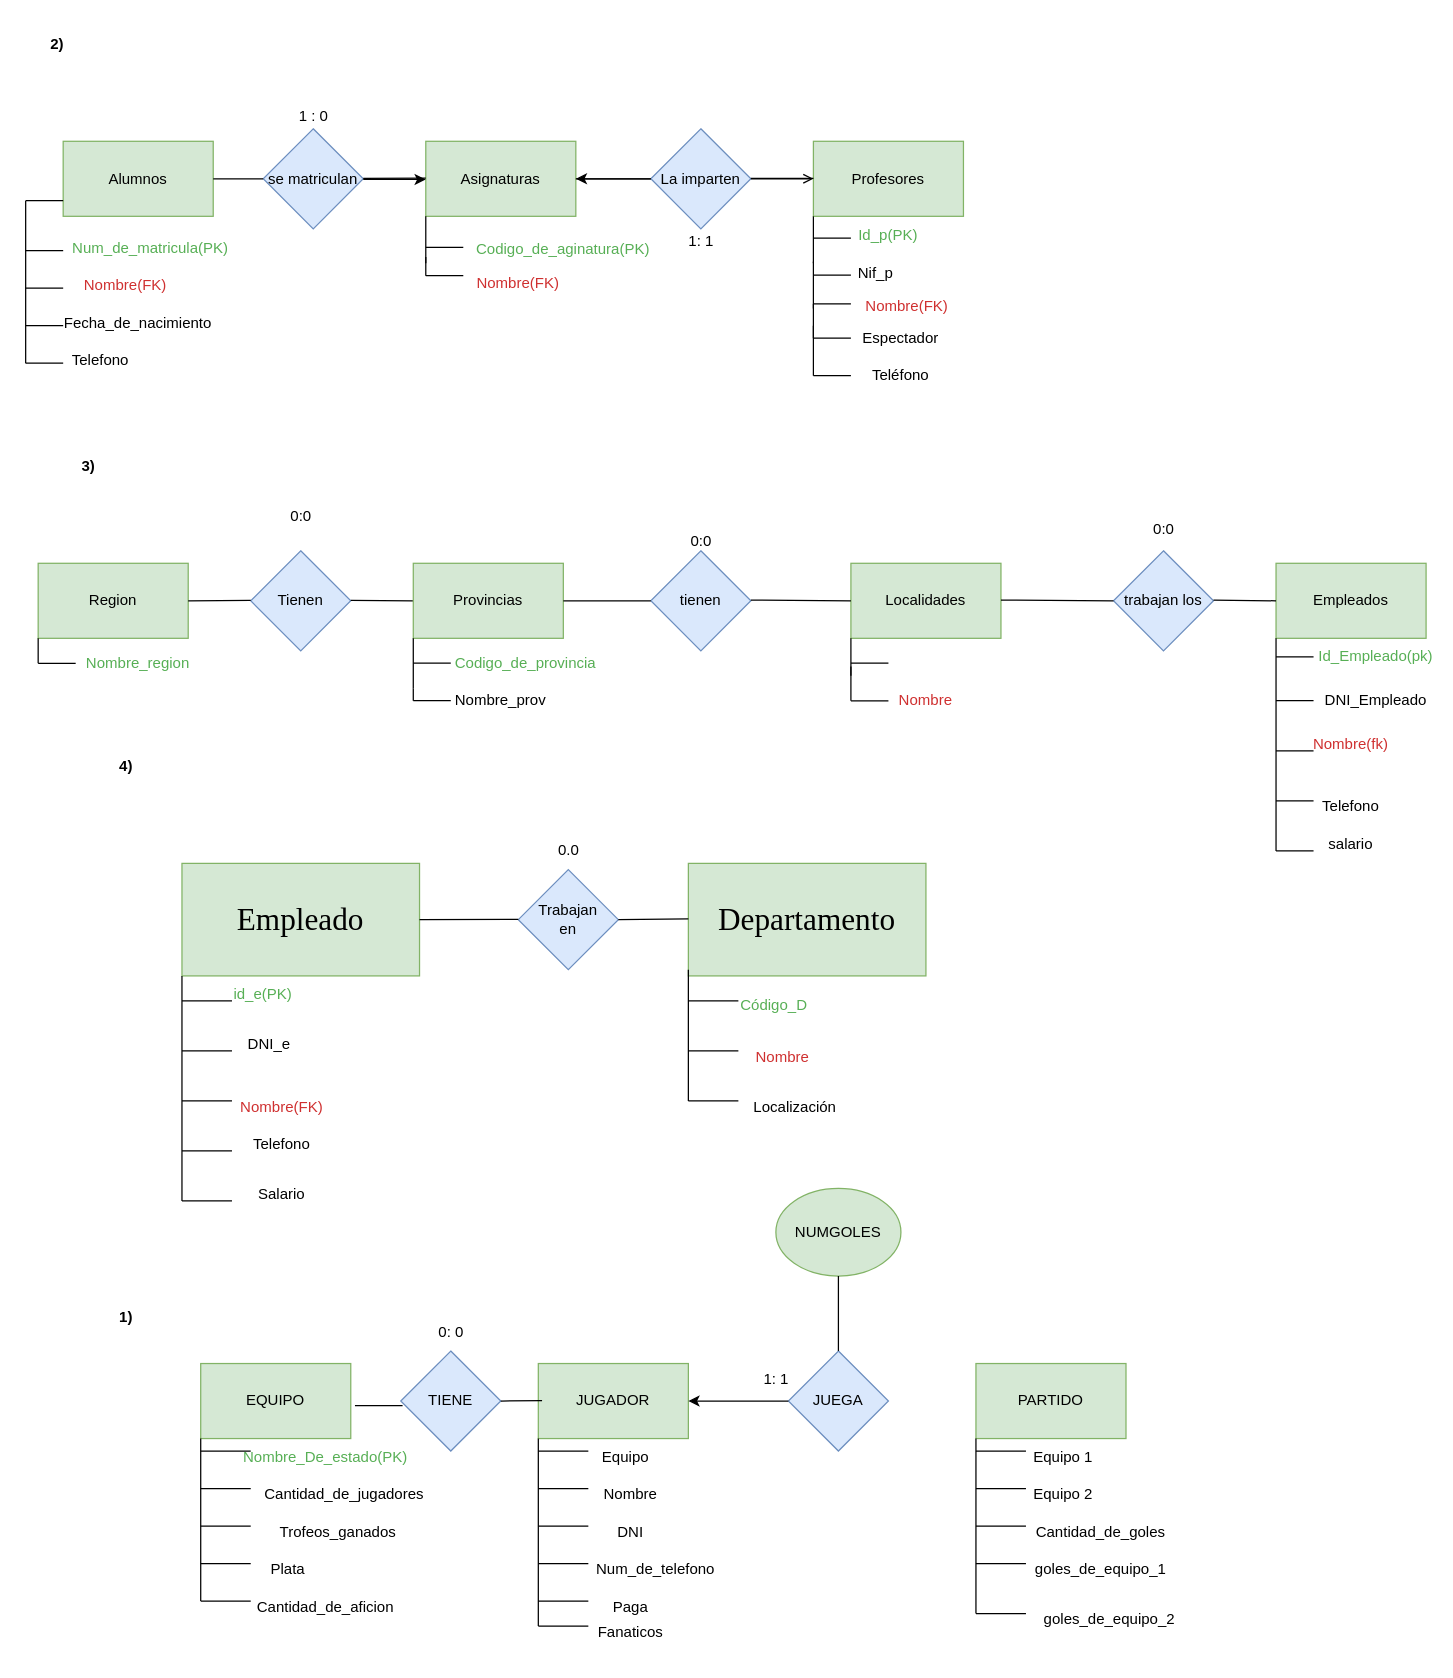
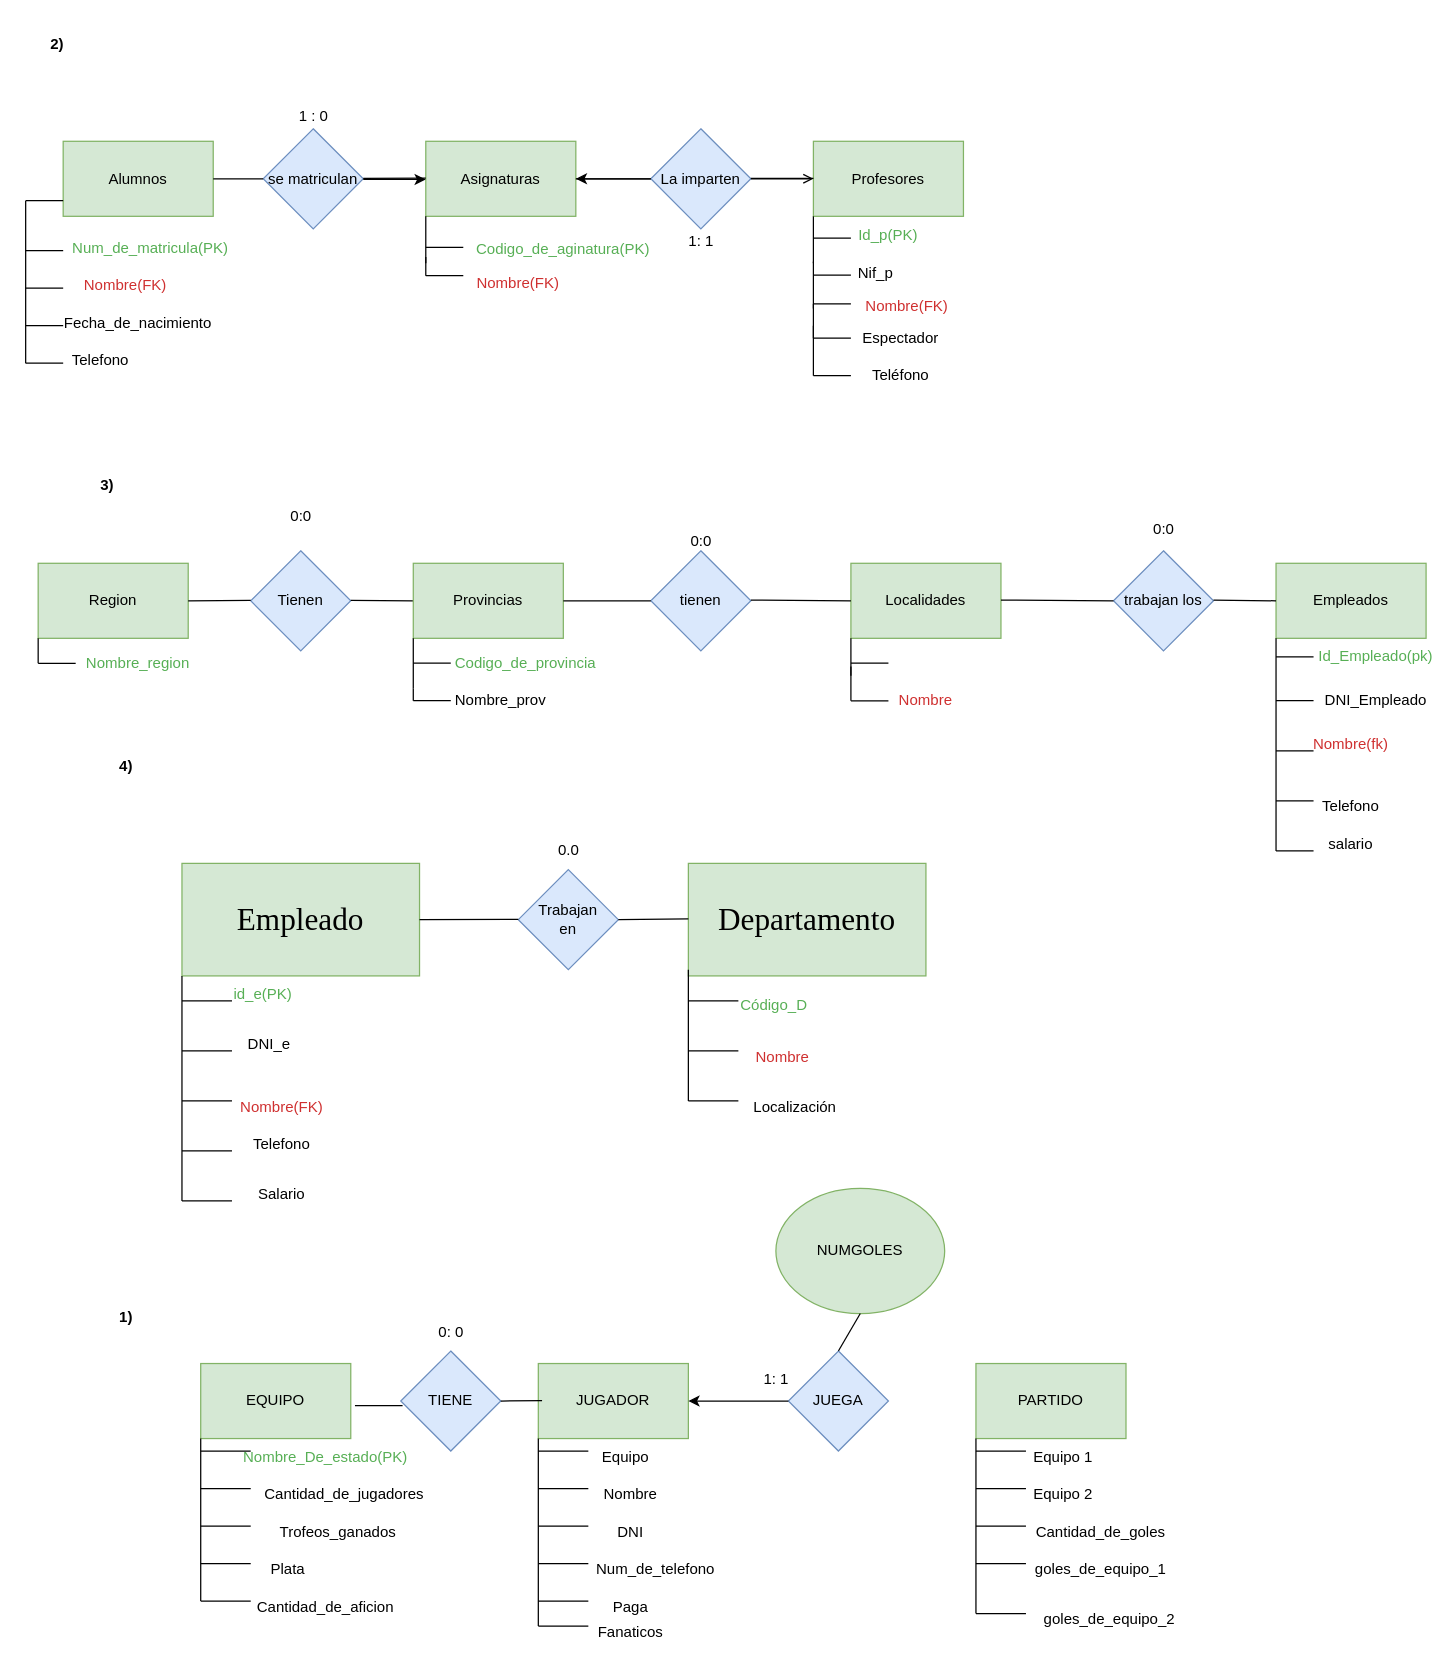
- <mxCell id="42" value="&lt;b&gt;3)&lt;/b&gt;" style="text;html=1;align=center;verticalAlign=middle;resizable=0;points=[];autosize=1;strokeColor=none;fillColor=none;" parent="1" vertex="1"><mxGeometry x="55" y="358" width="30" height="30" as="geometry" /></mxCell>
+ <mxCell id="42" value="&lt;b&gt;3)&lt;/b&gt;" style="text;html=1;align=center;verticalAlign=middle;resizable=0;points=[];autosize=1;strokeColor=none;fillColor=none;" parent="1" vertex="1"><mxGeometry x="70" y="373" width="30" height="30" as="geometry" /></mxCell>
- <mxCell id="114" value="NUMGOLES" style="ellipse;whiteSpace=wrap;html=1;fillColor=#d5e8d4;strokeColor=#82b366;" parent="1" vertex="1"><mxGeometry x="620" y="950" width="100" height="70" as="geometry" /></mxCell>
+ <mxCell id="114" value="NUMGOLES" style="ellipse;whiteSpace=wrap;html=1;fillColor=#d5e8d4;strokeColor=#82b366;" parent="1" vertex="1"><mxGeometry x="620" y="950" width="135" height="100" as="geometry" /></mxCell>
